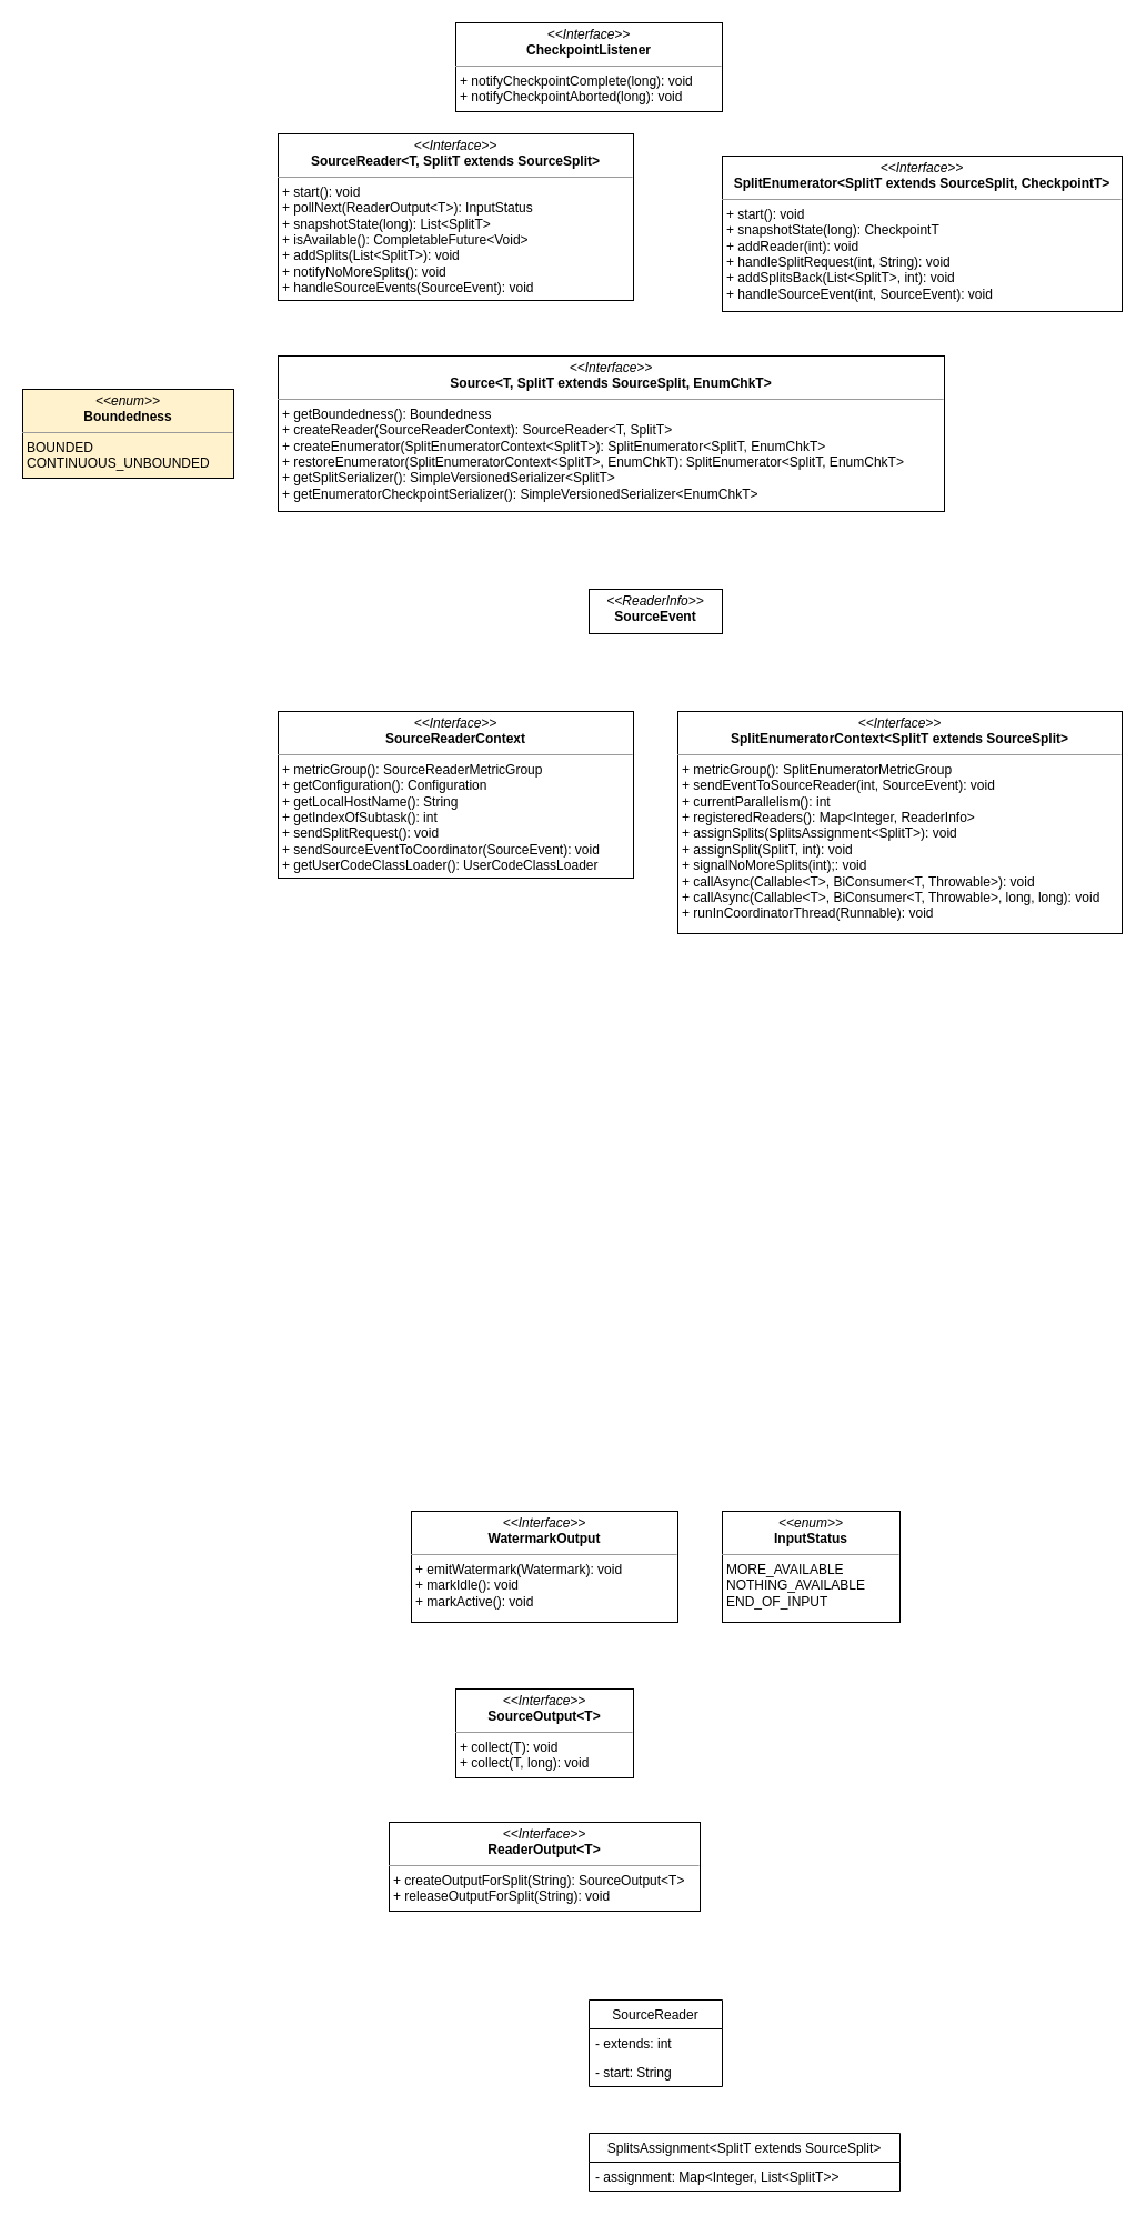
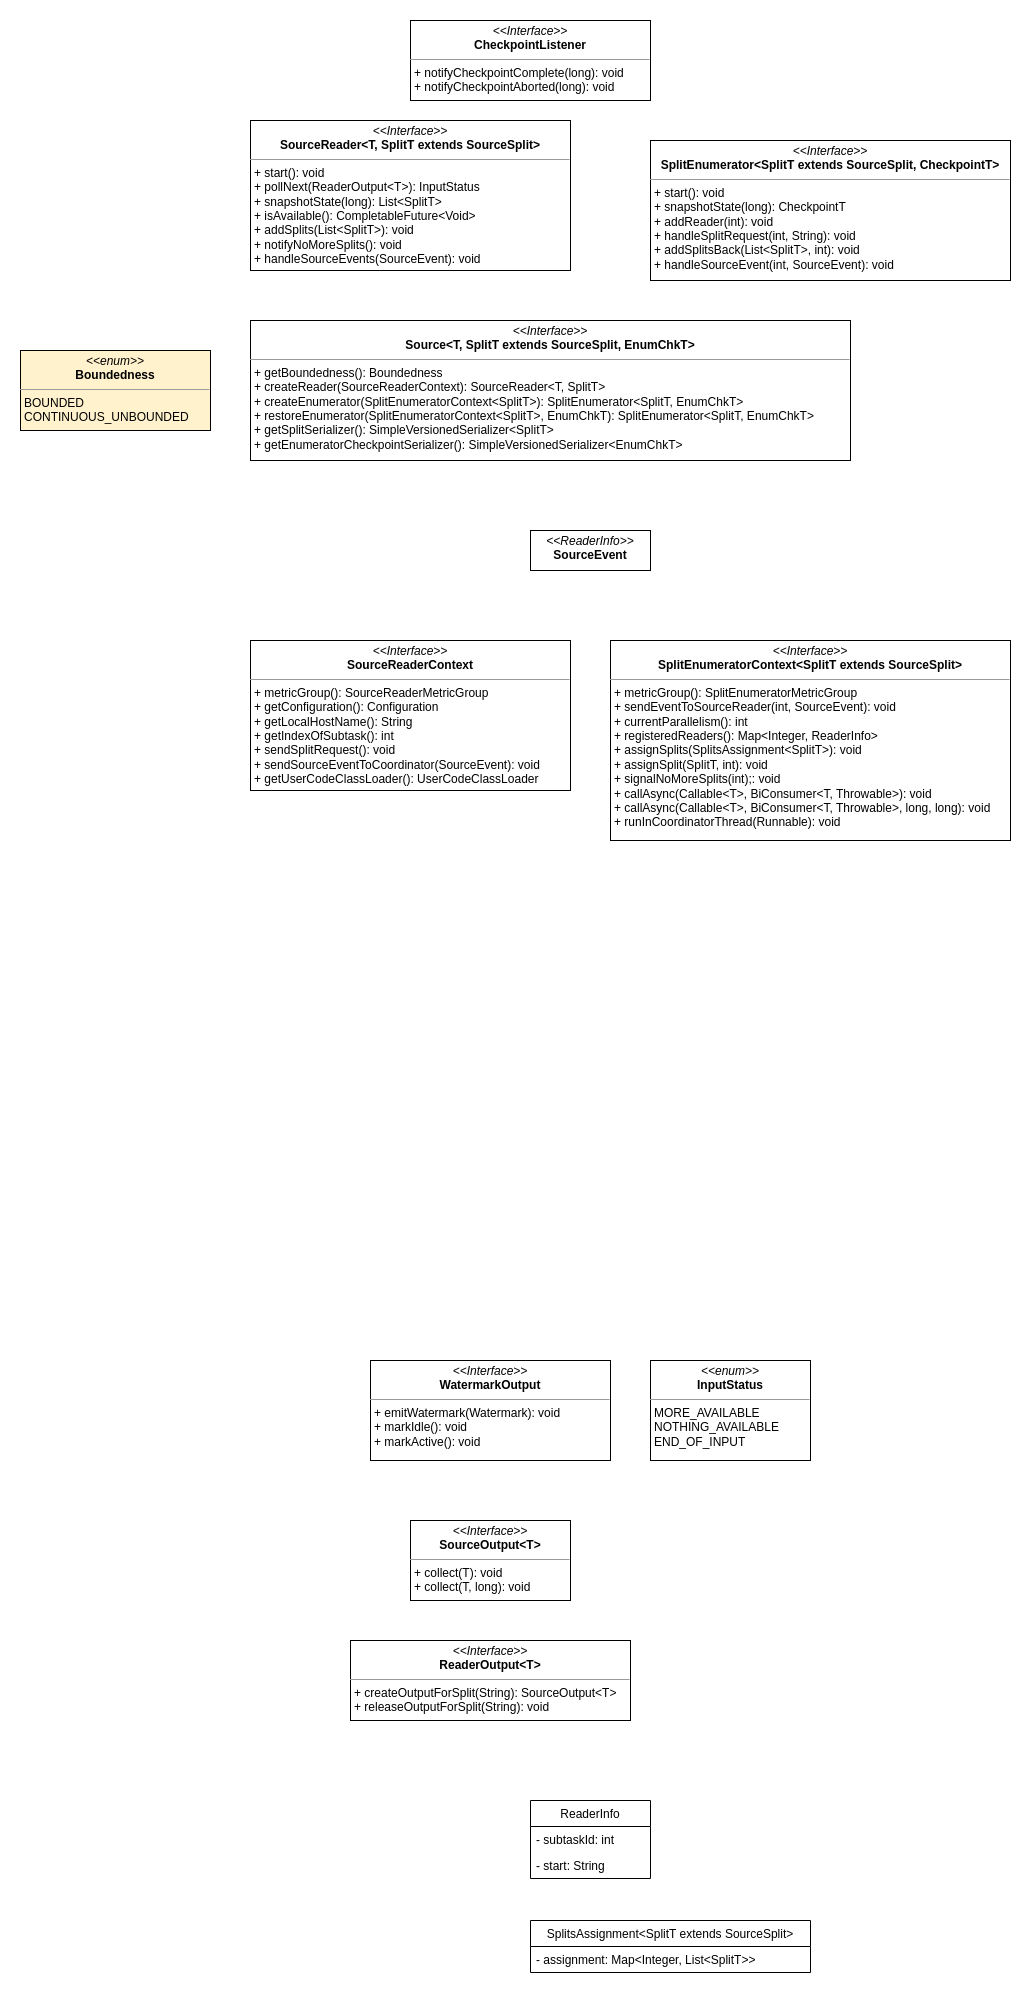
- <mxCell id="14" value="SourceReader" style="swimlane;fontStyle=0;childLayout=stackLayout;horizontal=1;startSize=26;fillColor=none;horizontalStack=0;resizeParent=1;resizeParentMax=0;resizeLast=0;collapsible=1;marginBottom=0;" parent="1" vertex="1"><mxGeometry x="530" y="1800" width="120" height="78" as="geometry" /></mxCell>
+ <mxCell id="14" value="ReaderInfo" style="swimlane;fontStyle=0;childLayout=stackLayout;horizontal=1;startSize=26;fillColor=none;horizontalStack=0;resizeParent=1;resizeParentMax=0;resizeLast=0;collapsible=1;marginBottom=0;" parent="1" vertex="1"><mxGeometry x="530" y="1800" width="120" height="78" as="geometry" /></mxCell>
- <mxCell id="15" value="- extends: int" style="text;strokeColor=none;fillColor=none;align=left;verticalAlign=top;spacingLeft=4;spacingRight=4;overflow=hidden;rotatable=0;points=[[0,0.5],[1,0.5]];portConstraint=eastwest;" parent="14" vertex="1"><mxGeometry y="26" width="120" height="26" as="geometry" /></mxCell>
+ <mxCell id="15" value="- subtaskId: int" style="text;strokeColor=none;fillColor=none;align=left;verticalAlign=top;spacingLeft=4;spacingRight=4;overflow=hidden;rotatable=0;points=[[0,0.5],[1,0.5]];portConstraint=eastwest;" parent="14" vertex="1"><mxGeometry y="26" width="120" height="26" as="geometry" /></mxCell>
